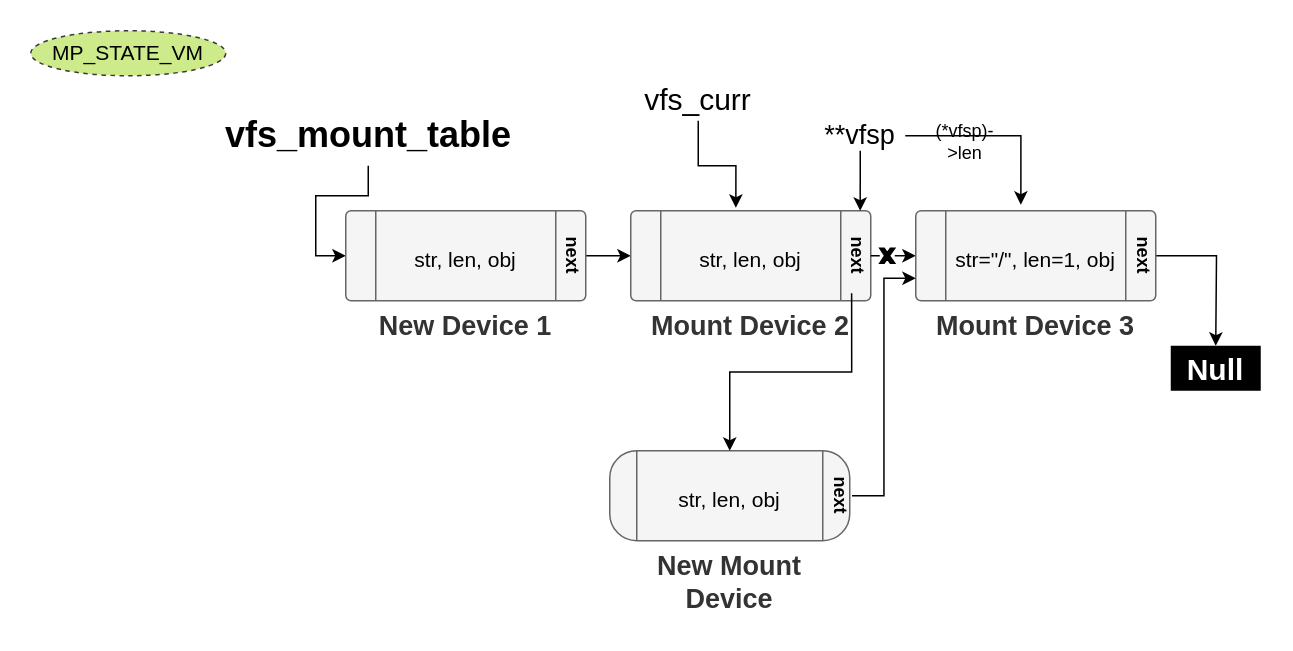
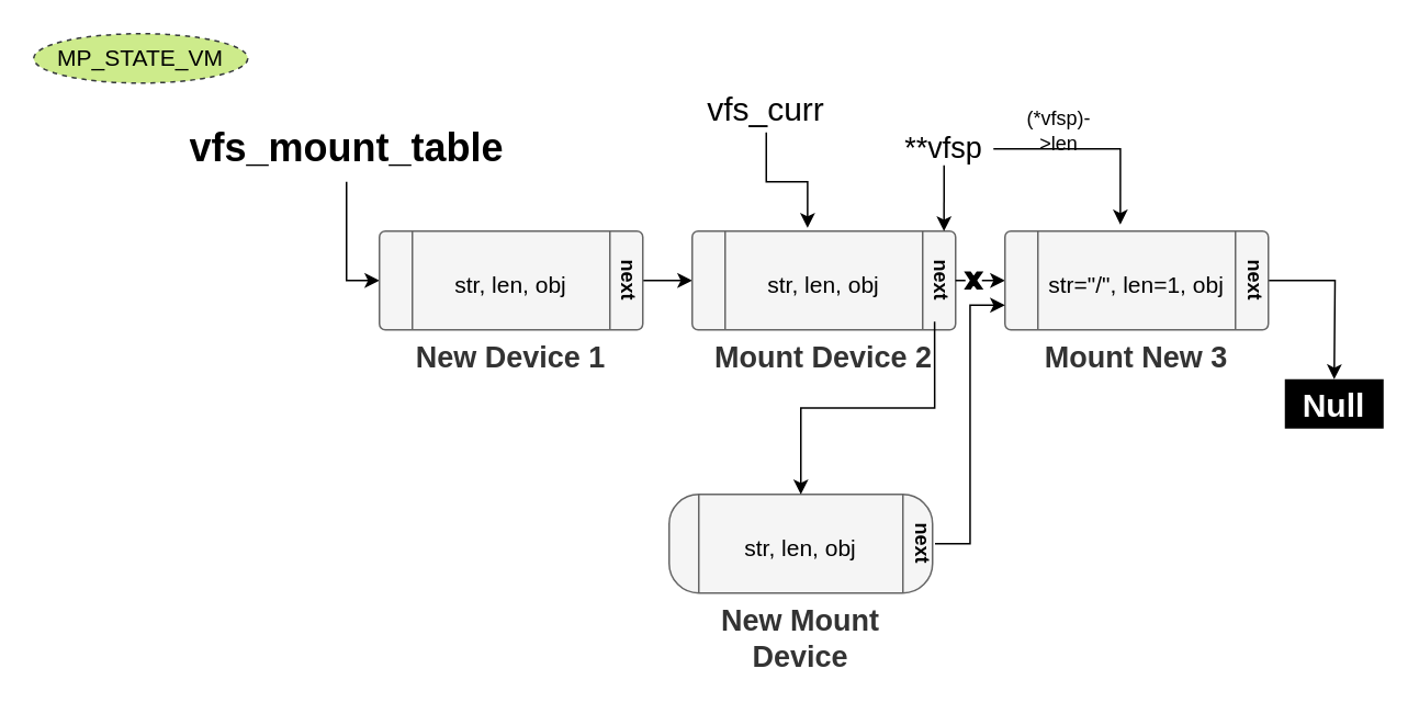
- <mxCell id="3" value="&lt;h1&gt;vfs_mount_table&lt;/h1&gt;&lt;p&gt;&lt;br&gt;&lt;/p&gt;" style="text;html=1;strokeColor=none;fillColor=none;spacing=5;spacingTop=-20;whiteSpace=wrap;overflow=hidden;rounded=0;" parent="1" vertex="1"><mxGeometry x="145" y="70" width="200" height="40" as="geometry" /></mxCell>
+ <mxCell id="3" value="&lt;h1&gt;vfs_mount_table&lt;/h1&gt;&lt;p&gt;&lt;br&gt;&lt;/p&gt;" style="text;html=1;strokeColor=none;fillColor=none;spacing=5;spacingTop=-20;whiteSpace=wrap;overflow=hidden;rounded=0;" parent="1" vertex="1"><mxGeometry x="110" y="70" width="200" height="40" as="geometry" /></mxCell>
- <mxCell id="22" value="(*vfsp)-&amp;gt;len" style="text;html=1;strokeColor=none;fillColor=none;align=center;verticalAlign=middle;whiteSpace=wrap;rounded=0;fontSize=12;fontColor=#000000;" parent="1" vertex="1"><mxGeometry x="613" y="79" width="60" height="30" as="geometry" /></mxCell>
+ <mxCell id="22" value="(*vfsp)-&amp;gt;len" style="text;html=1;strokeColor=none;fillColor=none;align=center;verticalAlign=middle;whiteSpace=wrap;rounded=0;fontSize=12;fontColor=#000000;" parent="1" vertex="1"><mxGeometry x="613" y="64" width="60" height="30" as="geometry" /></mxCell>
- <mxCell id="9" value="&lt;div style=&quot;font-size: 18px;&quot;&gt;Mount Device 3&lt;/div&gt;&lt;div style=&quot;font-size: 18px;&quot;&gt;&lt;br style=&quot;font-size: 18px;&quot;&gt; &lt;/div&gt;" style="verticalLabelPosition=bottom;verticalAlign=top;html=1;shape=process;whiteSpace=wrap;rounded=1;size=0.125;arcSize=6;fillColor=#f5f5f5;fontColor=#333333;strokeColor=#666666;fontSize=18;fontStyle=1" parent="1" vertex="1"><mxGeometry x="610" y="140" width="160" height="60" as="geometry" /></mxCell>
+ <mxCell id="9" value="&lt;div style=&quot;font-size: 18px;&quot;&gt;Mount New 3&lt;/div&gt;&lt;div style=&quot;font-size: 18px;&quot;&gt;&lt;br style=&quot;font-size: 18px;&quot;&gt; &lt;/div&gt;" style="verticalLabelPosition=bottom;verticalAlign=top;html=1;shape=process;whiteSpace=wrap;rounded=1;size=0.125;arcSize=6;fillColor=#f5f5f5;fontColor=#333333;strokeColor=#666666;fontSize=18;fontStyle=1" parent="1" vertex="1"><mxGeometry x="610" y="140" width="160" height="60" as="geometry" /></mxCell>
